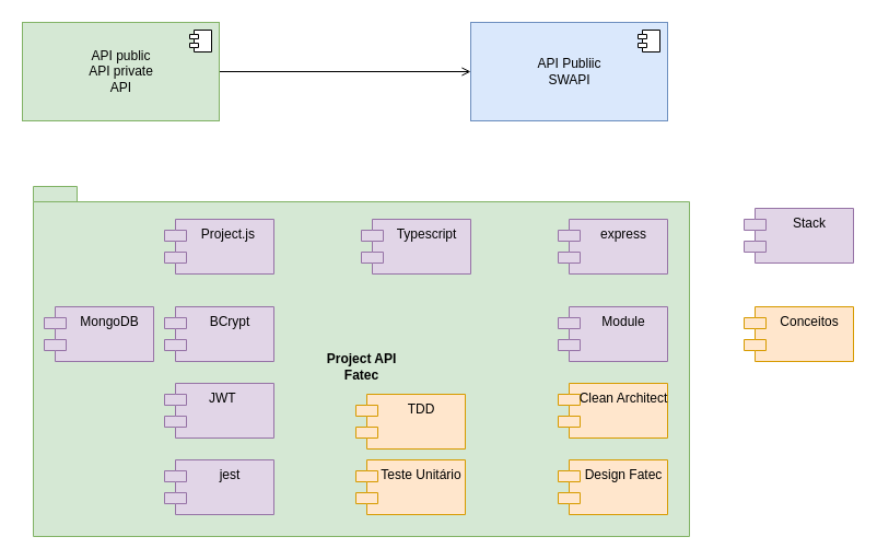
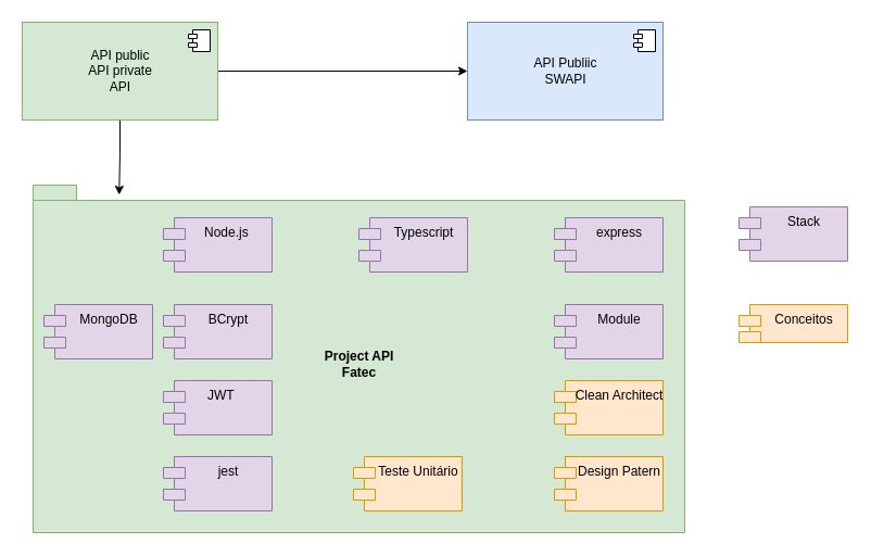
- <mxCell id="18" style="edgeStyle=orthogonalEdgeStyle;rounded=0;orthogonalLoop=1;jettySize=auto;html=1;entryX=0;entryY=0.5;entryDx=0;entryDy=0;endArrow=open;" edge="1" parent="1" source="19" target="21"><mxGeometry relative="1" as="geometry" /></mxCell>
+ <mxCell id="18" style="edgeStyle=orthogonalEdgeStyle;rounded=0;orthogonalLoop=1;jettySize=auto;html=1;entryX=0;entryY=0.5;entryDx=0;entryDy=0;" edge="1" parent="1" source="19" target="21"><mxGeometry relative="1" as="geometry" /></mxCell>
+ <mxCell id="17" style="edgeStyle=orthogonalEdgeStyle;rounded=0;orthogonalLoop=1;jettySize=auto;html=1;entryX=0.132;entryY=0.028;entryDx=0;entryDy=0;entryPerimeter=0;" edge="1" parent="1" source="19" target="2"><mxGeometry relative="1" as="geometry" /></mxCell>
- <mxCell id="3" value="Project.js " style="shape=module;align=left;spacingLeft=20;align=center;verticalAlign=top;fillColor=#e1d5e7;strokeColor=#9673a6;" vertex="1" parent="1"><mxGeometry x="150" y="200" width="100" height="50" as="geometry" /></mxCell>
+ <mxCell id="3" value="Node.js " style="shape=module;align=left;spacingLeft=20;align=center;verticalAlign=top;fillColor=#e1d5e7;strokeColor=#9673a6;" vertex="1" parent="1"><mxGeometry x="150" y="200" width="100" height="50" as="geometry" /></mxCell>
- <mxCell id="14" value="Conceitos&#10;" style="shape=module;align=left;spacingLeft=20;align=center;verticalAlign=top;fillColor=#ffe6cc;strokeColor=#d79b00;" vertex="1" parent="1"><mxGeometry x="680" y="280" width="100" height="50" as="geometry" /></mxCell>
+ <mxCell id="14" value="Conceitos&#10;" style="shape=module;align=left;spacingLeft=20;align=center;verticalAlign=top;fillColor=#ffe6cc;strokeColor=#d79b00;" vertex="1" parent="1"><mxGeometry x="680" y="280" width="100" height="35" as="geometry" /></mxCell>
- <mxCell id="16" value="TDD" style="shape=module;align=left;spacingLeft=20;align=center;verticalAlign=top;fillColor=#ffe6cc;strokeColor=#d79b00;" vertex="1" parent="1"><mxGeometry x="325" y="360" width="100" height="50" as="geometry" /></mxCell>
- <mxCell id="10" value="Design Fatec" style="shape=module;align=left;spacingLeft=20;align=center;verticalAlign=top;fillColor=#ffe6cc;strokeColor=#d79b00;" vertex="1" parent="1"><mxGeometry x="510" y="420" width="100" height="50" as="geometry" /></mxCell>
+ <mxCell id="10" value="Design Patern" style="shape=module;align=left;spacingLeft=20;align=center;verticalAlign=top;fillColor=#ffe6cc;strokeColor=#d79b00;" vertex="1" parent="1"><mxGeometry x="510" y="420" width="100" height="50" as="geometry" /></mxCell>
